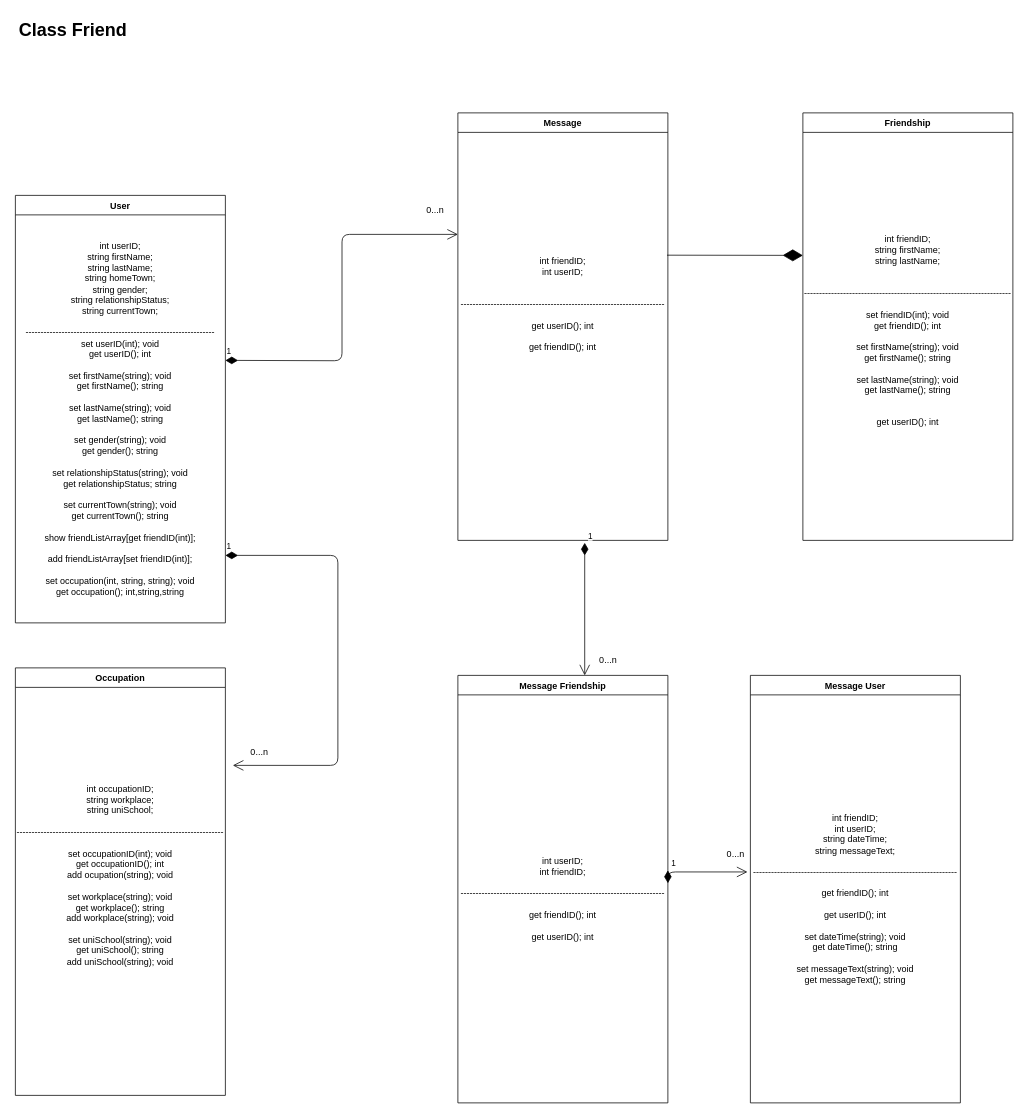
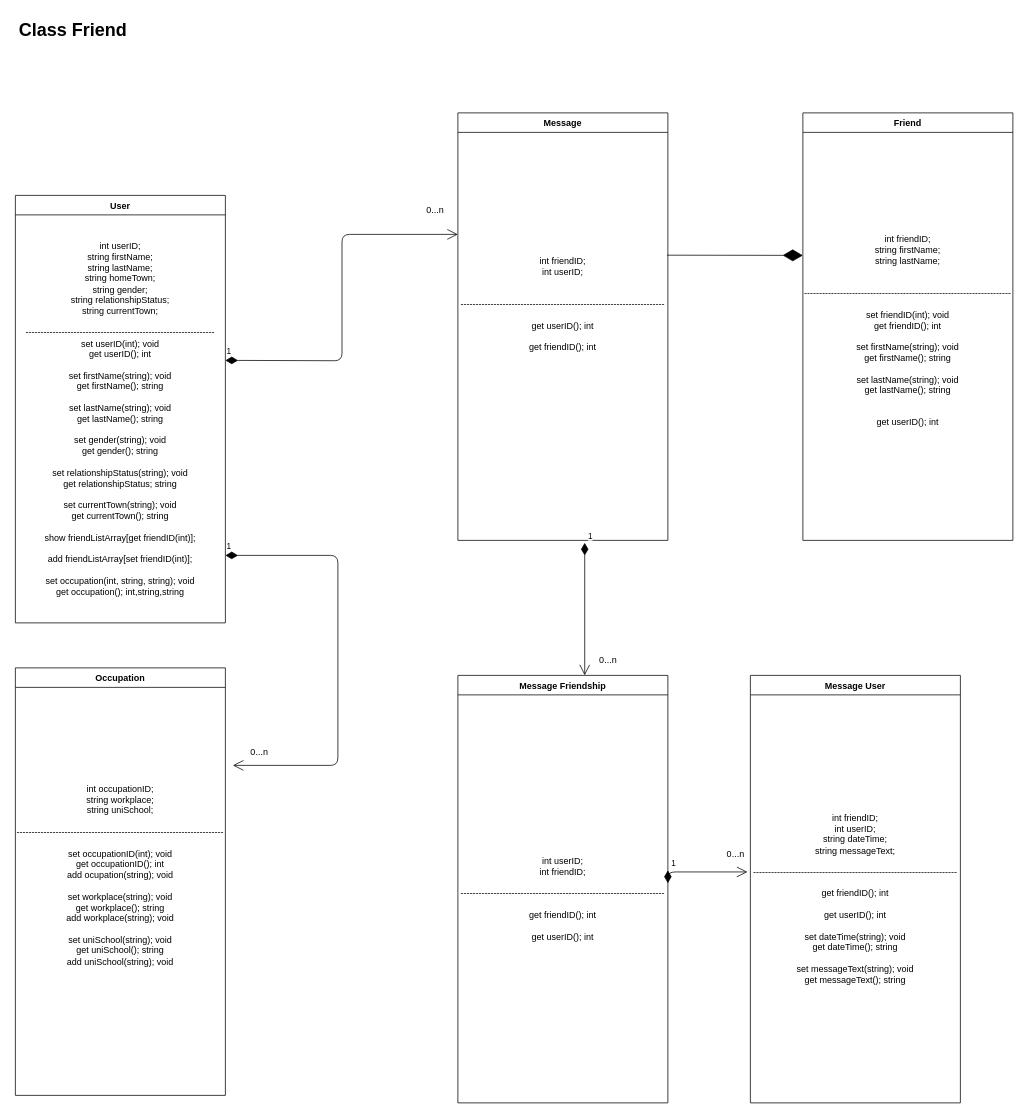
- <mxCell id="5" value="Friendship" style="swimlane;fontStyle=1;childLayout=stackLayout;horizontal=1;startSize=26;horizontalStack=0;resizeParent=1;resizeLast=0;collapsible=1;marginBottom=0;rounded=0;shadow=0;strokeWidth=1;" parent="1" vertex="1"><mxGeometry x="1070" y="150" width="280" height="570" as="geometry"><mxRectangle x="20" y="80" width="160" height="26" as="alternateBounds" /></mxGeometry></mxCell>
+ <mxCell id="5" value="Friend" style="swimlane;fontStyle=1;childLayout=stackLayout;horizontal=1;startSize=26;horizontalStack=0;resizeParent=1;resizeLast=0;collapsible=1;marginBottom=0;rounded=0;shadow=0;strokeWidth=1;" parent="1" vertex="1"><mxGeometry x="1070" y="150" width="280" height="570" as="geometry"><mxRectangle x="20" y="80" width="160" height="26" as="alternateBounds" /></mxGeometry></mxCell>
